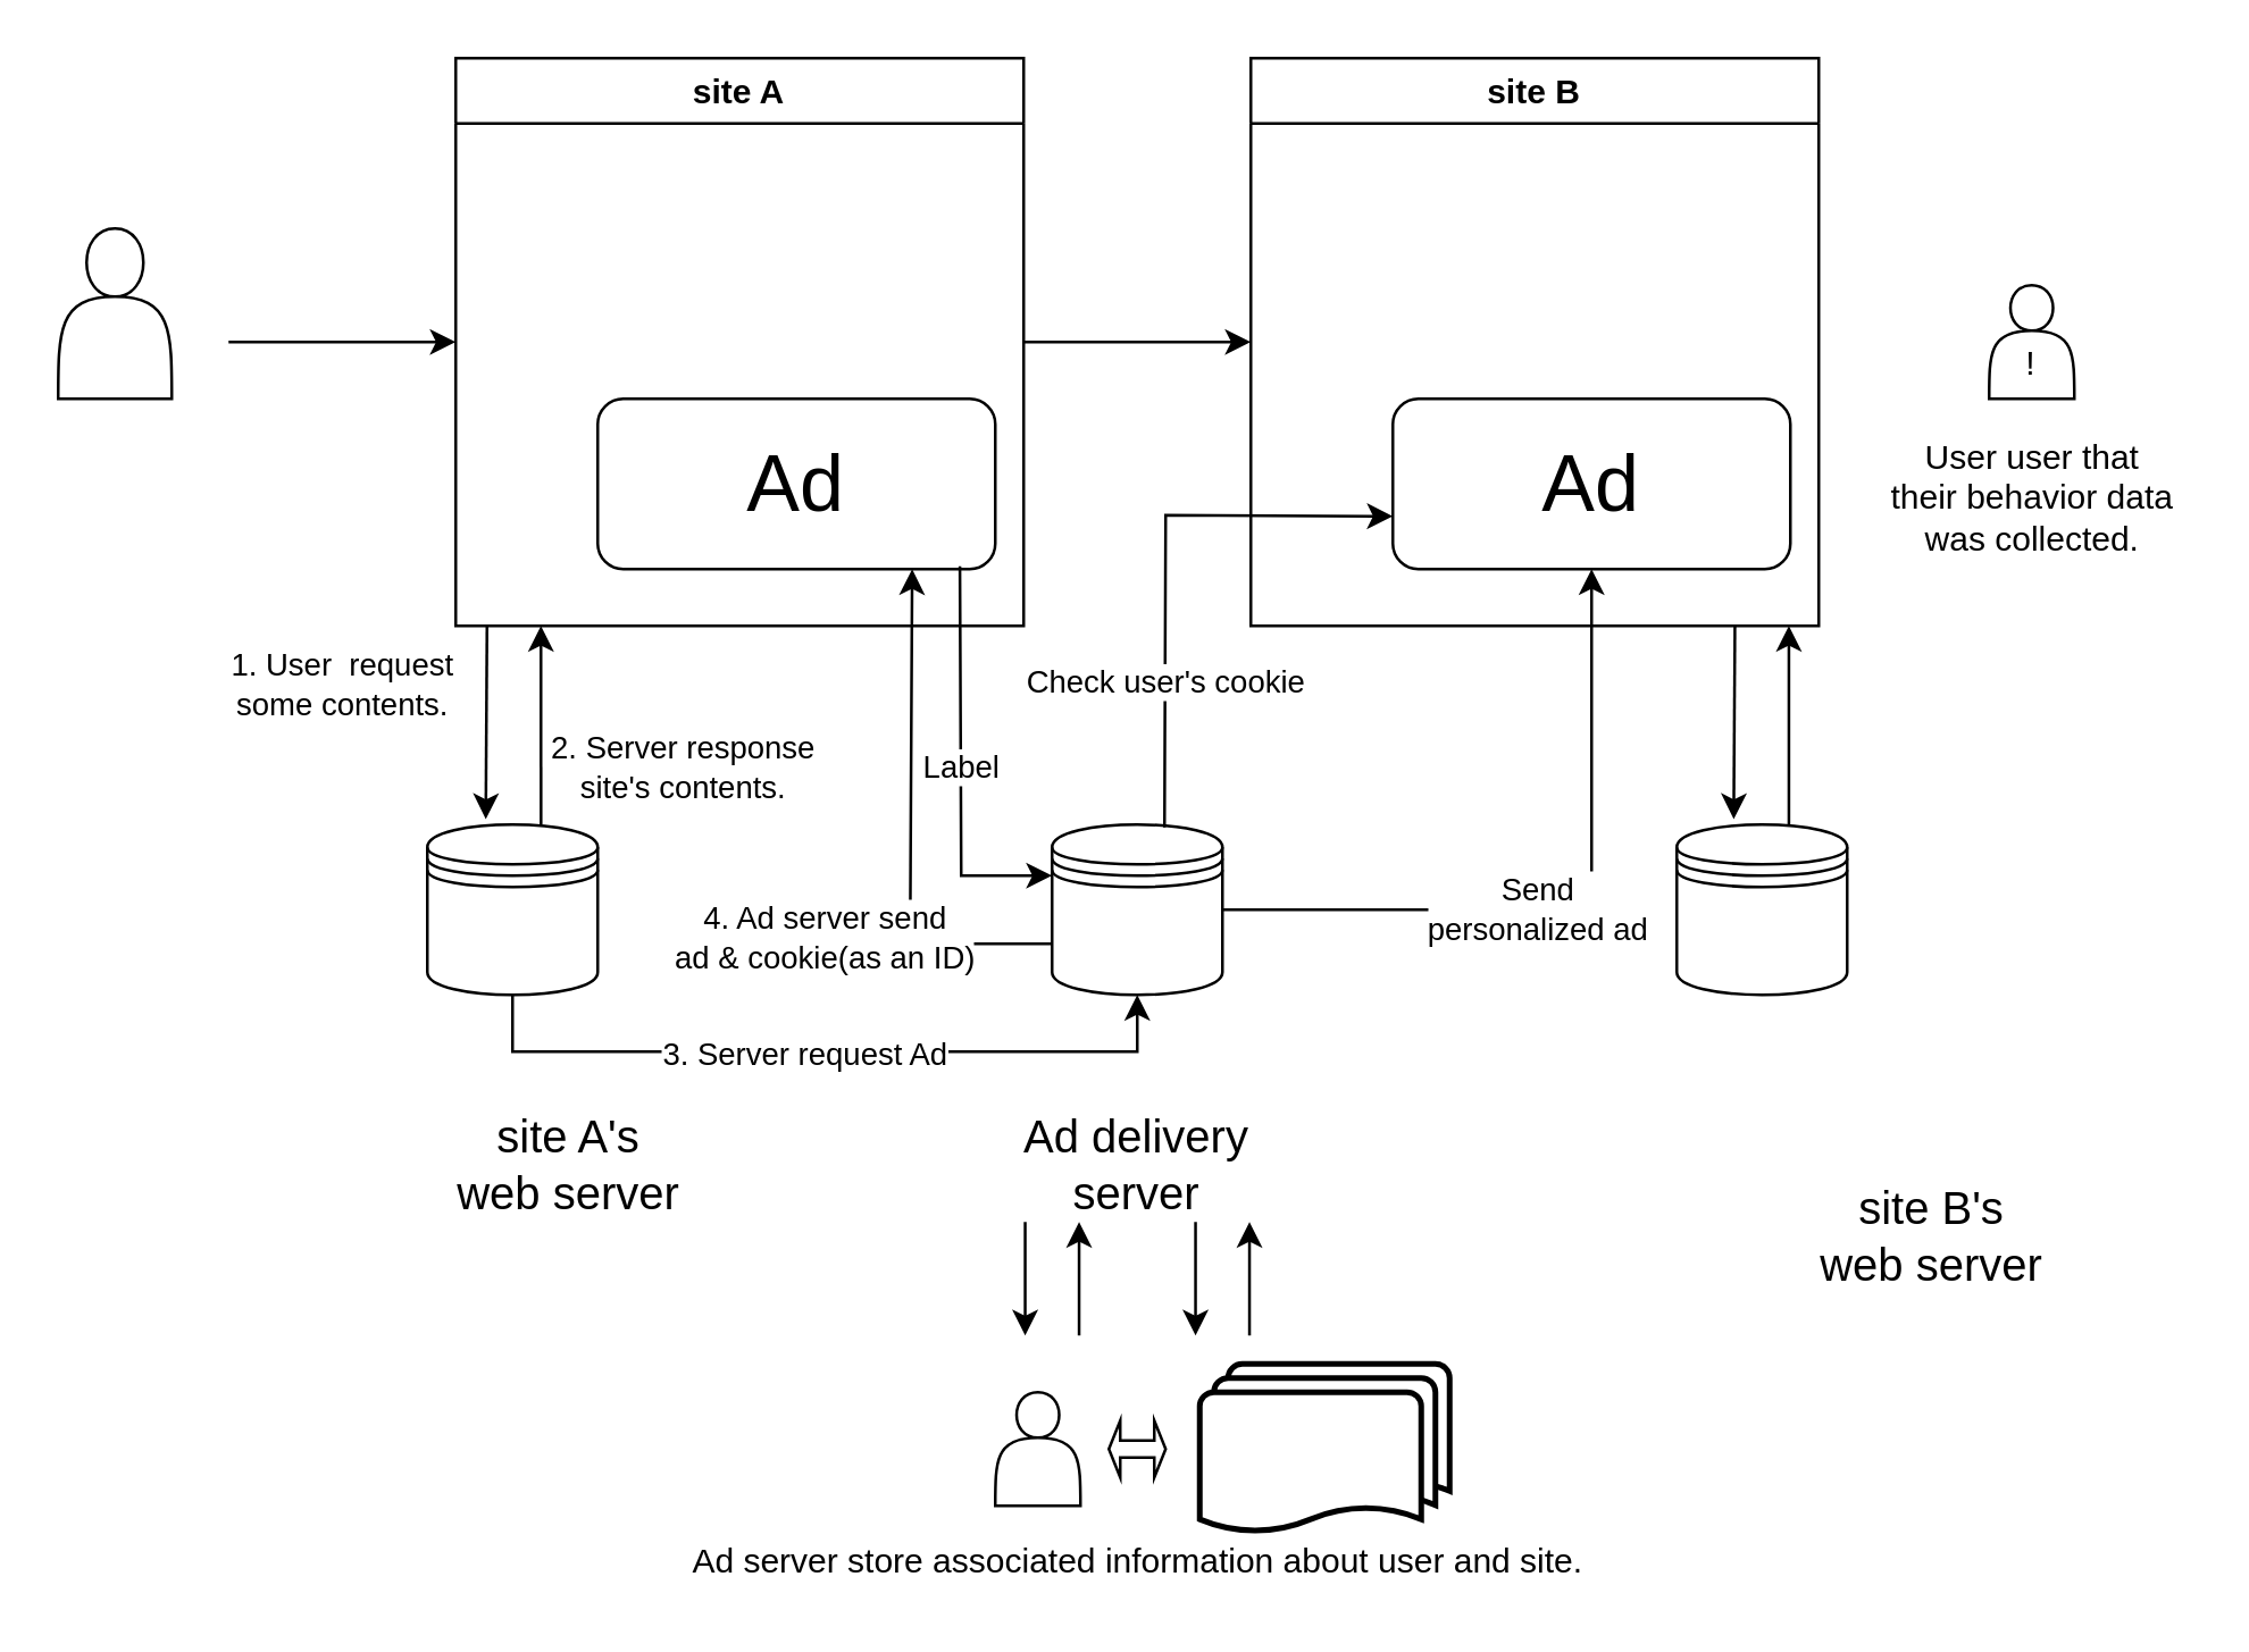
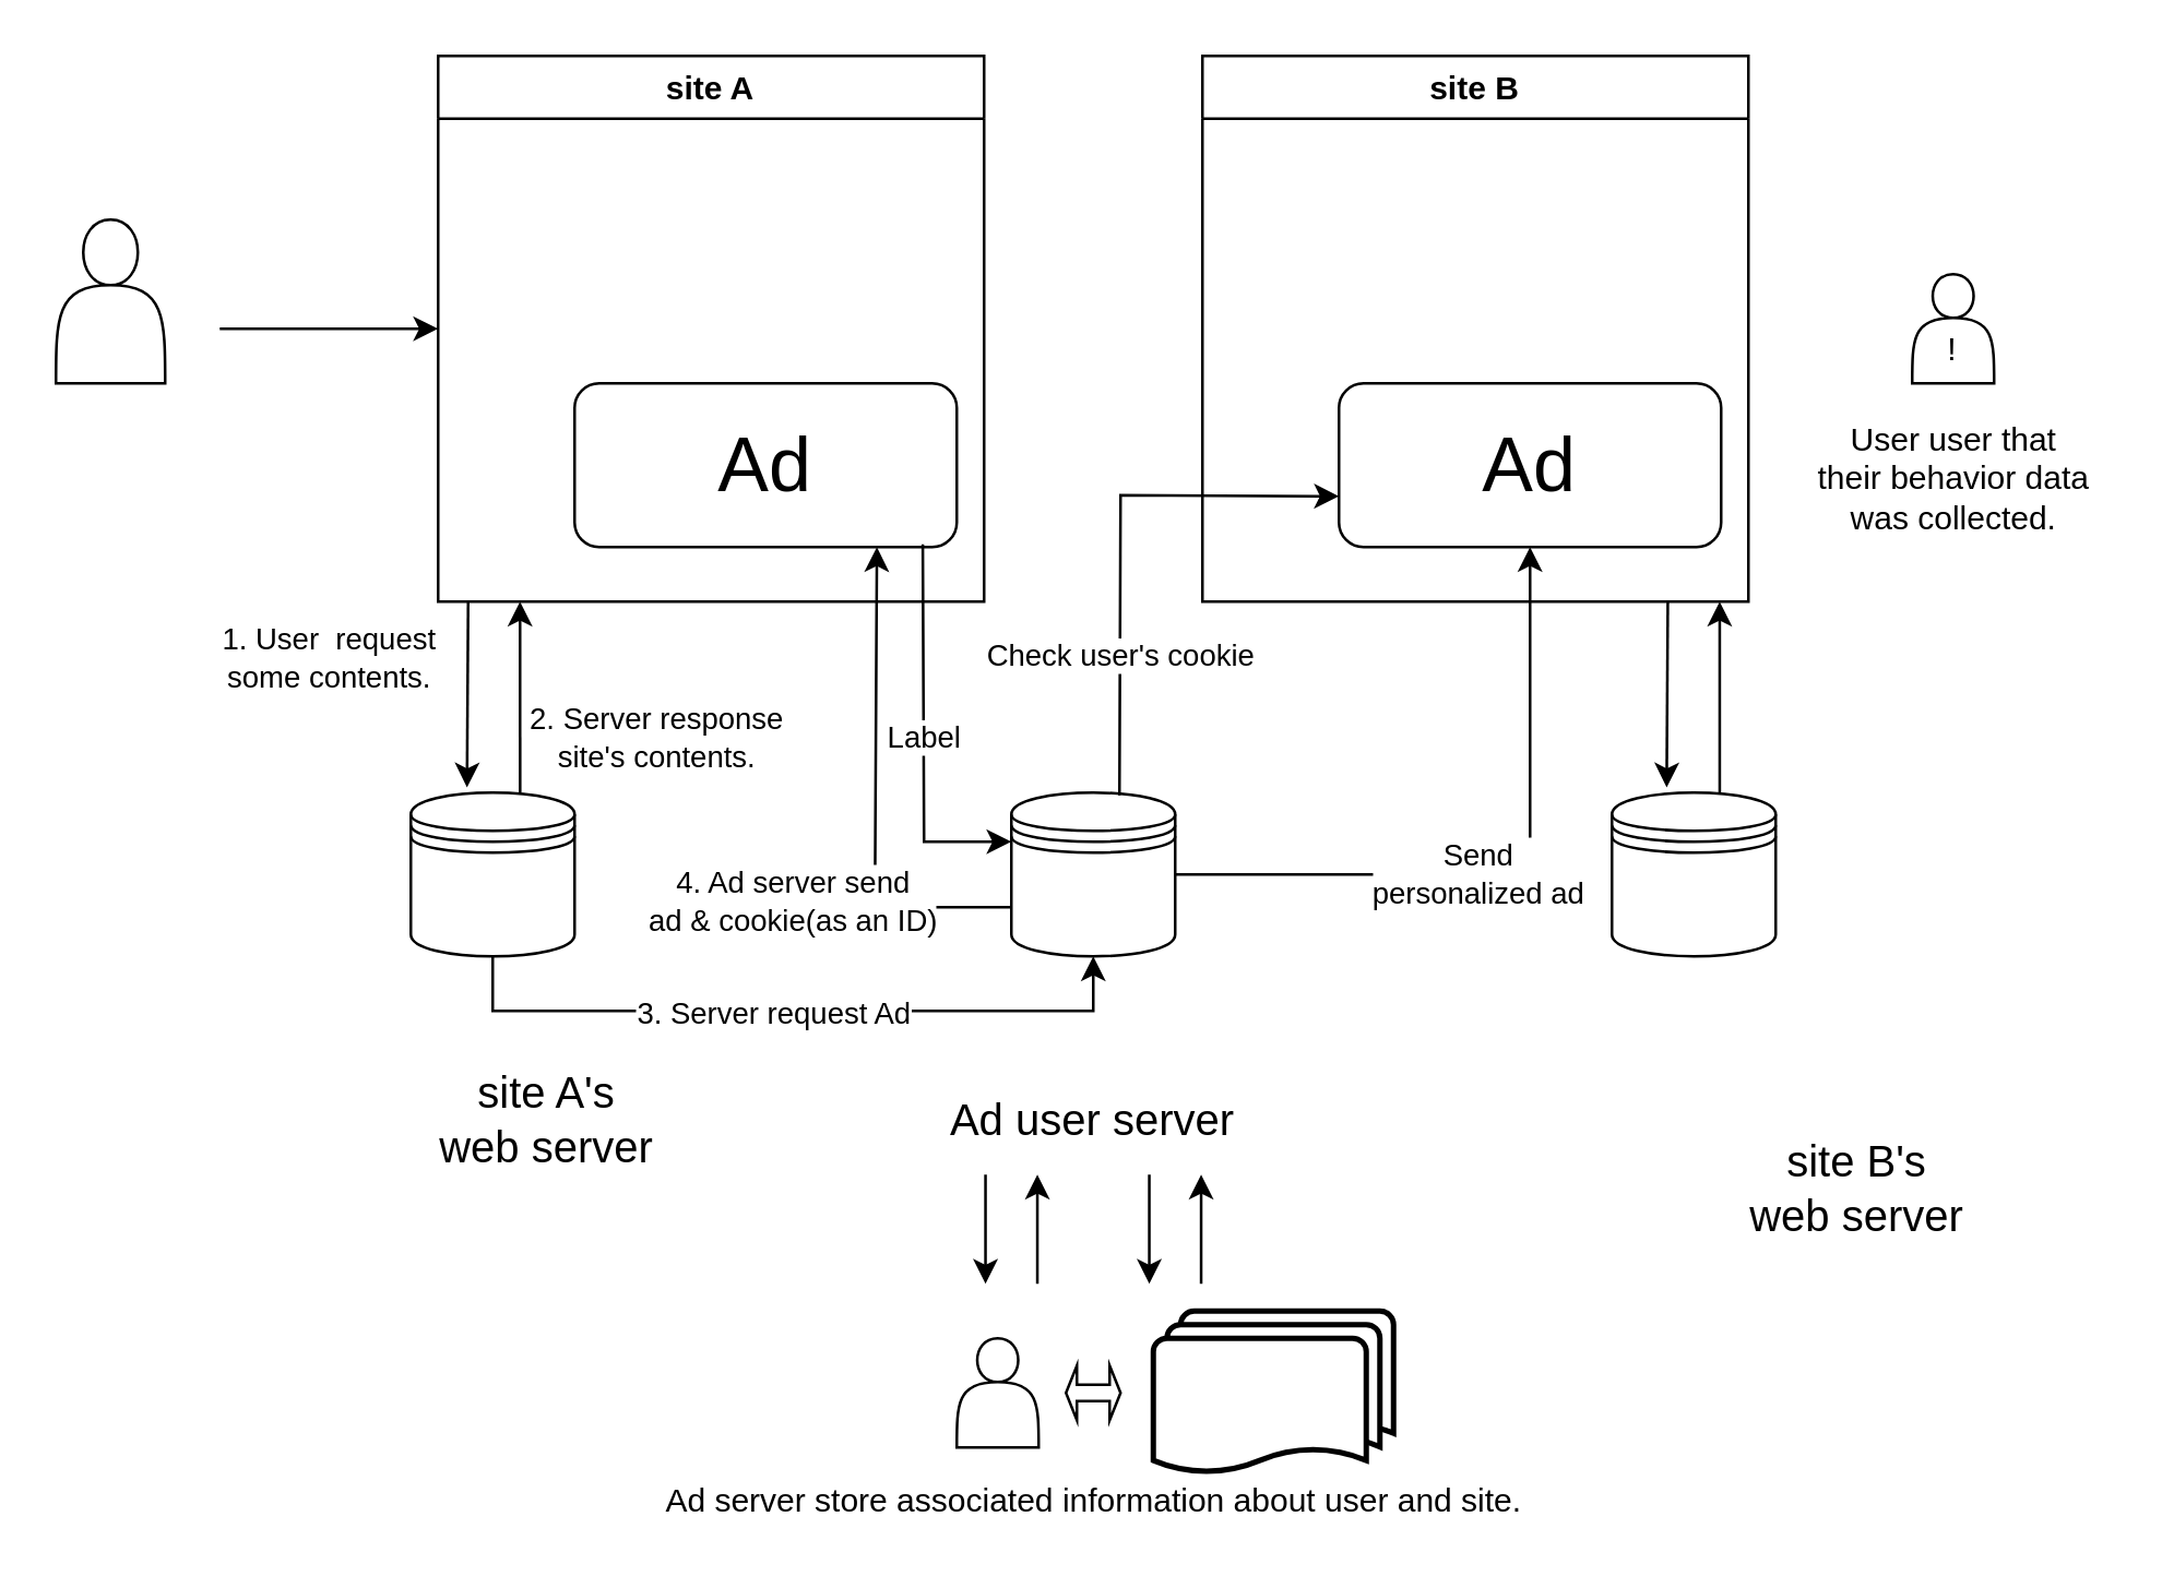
- <mxCell id="30" value="" style="endArrow=classic;html=1;entryX=0;entryY=0.5;entryDx=0;entryDy=0;exitX=1;exitY=0.5;exitDx=0;exitDy=0;" edge="1" parent="1" source="3" target="5"><mxGeometry width="50" height="50" relative="1" as="geometry"><mxPoint x="90" y="130" as="sourcePoint" /><mxPoint x="170" y="130" as="targetPoint" /><Array as="points" /></mxGeometry></mxCell>
- <mxCell id="18" value="&lt;span style=&quot;font-size: 16px&quot;&gt;Ad delivery server&lt;/span&gt;" style="text;html=1;strokeColor=none;fillColor=none;align=center;verticalAlign=middle;whiteSpace=wrap;rounded=0;" vertex="1" parent="1"><mxGeometry x="340" y="390" width="120" height="40" as="geometry" /></mxCell>
+ <mxCell id="18" value="&lt;span style=&quot;font-size: 16px&quot;&gt;Ad user server&lt;/span&gt;" style="text;html=1;strokeColor=none;fillColor=none;align=center;verticalAlign=middle;whiteSpace=wrap;rounded=0;" vertex="1" parent="1"><mxGeometry x="340" y="390" width="120" height="40" as="geometry" /></mxCell>
